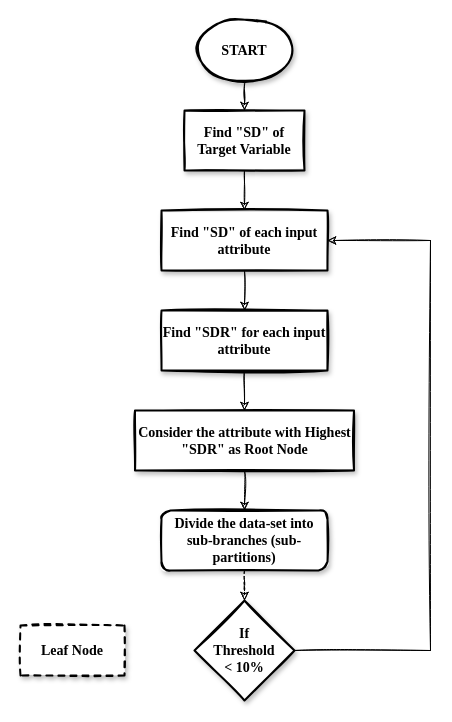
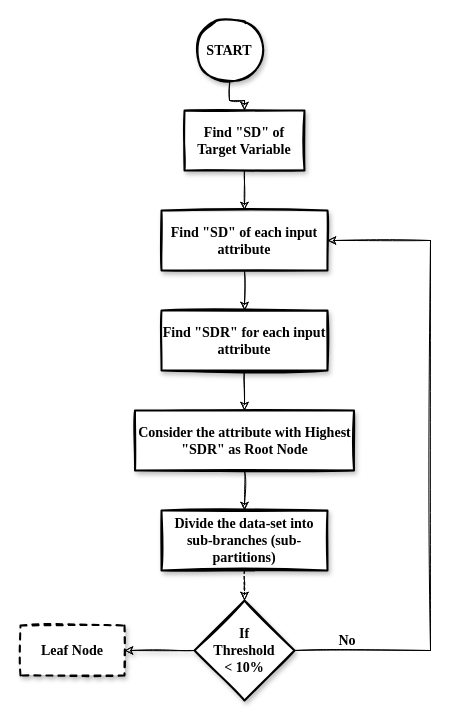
- <mxCell id="3" value="&lt;h3&gt;&lt;font face=&quot;Tahoma&quot;&gt;START&lt;/font&gt;&lt;/h3&gt;" style="strokeWidth=2;html=1;shape=mxgraph.flowchart.start_1;whiteSpace=wrap;shadow=1;sketch=1;" vertex="1" parent="1"><mxGeometry x="194" y="20" width="100" height="60" as="geometry" /></mxCell>
+ <mxCell id="3" value="&lt;h3&gt;&lt;font face=&quot;Tahoma&quot;&gt;START&lt;/font&gt;&lt;/h3&gt;" style="strokeWidth=2;html=1;shape=mxgraph.flowchart.start_1;whiteSpace=wrap;shadow=1;sketch=1;" vertex="1" parent="1"><mxGeometry x="194" y="20" width="70" height="60" as="geometry" /></mxCell>
- <mxCell id="13" value="&lt;h3&gt;&lt;font face=&quot;Tahoma&quot;&gt;Divide the data-set into sub-branches (sub-partitions)&lt;/font&gt;&lt;/h3&gt;" style="whiteSpace=wrap;html=1;shadow=1;strokeWidth=2;sketch=1;rounded=1;" vertex="1" parent="1"><mxGeometry x="161" y="510" width="166" height="60" as="geometry" /></mxCell>
+ <mxCell id="13" value="&lt;h3&gt;&lt;font face=&quot;Tahoma&quot;&gt;Divide the data-set into sub-branches (sub-partitions)&lt;/font&gt;&lt;/h3&gt;" style="whiteSpace=wrap;html=1;shadow=1;strokeWidth=2;sketch=1;" vertex="1" parent="1"><mxGeometry x="161" y="510" width="166" height="60" as="geometry" /></mxCell>
+ <mxCell id="17" value="&lt;h3&gt;&lt;font face=&quot;Tahoma&quot;&gt;No&lt;/font&gt;&lt;/h3&gt;" style="text;html=1;strokeColor=none;fillColor=none;align=center;verticalAlign=middle;whiteSpace=wrap;rounded=0;shadow=1;sketch=1;" vertex="1" parent="1"><mxGeometry x="327" y="630" width="40" height="20" as="geometry" /></mxCell>
+ <mxCell id="15" value="" style="edgeStyle=orthogonalEdgeStyle;rounded=0;sketch=1;orthogonalLoop=1;jettySize=auto;html=1;shadow=1;" edge="1" parent="1" source="16" target="18"><mxGeometry relative="1" as="geometry" /></mxCell>
